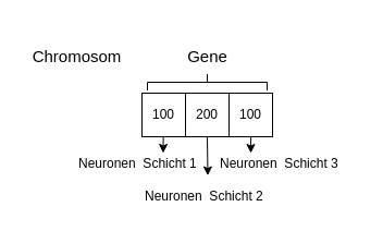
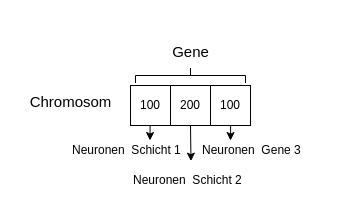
- <mxCell id="6" value="&lt;div style=&quot;font-size: 15px&quot;&gt;&lt;font style=&quot;font-size: 15px&quot;&gt;Chromosom&lt;/font&gt;&lt;/div&gt;&lt;div style=&quot;font-size: 15px&quot;&gt;&lt;font style=&quot;font-size: 15px&quot;&gt;&lt;br&gt;&lt;/font&gt;&lt;/div&gt;" style="text;html=1;resizable=0;points=[];autosize=1;align=center;verticalAlign=top;spacingTop=-4;fontColor=#000000;" parent="1" vertex="1"><mxGeometry x="20" y="40" width="100" height="30" as="geometry" /></mxCell>
+ <mxCell id="6" value="&lt;div style=&quot;font-size: 15px&quot;&gt;&lt;font style=&quot;font-size: 15px&quot;&gt;Chromosom&lt;/font&gt;&lt;/div&gt;&lt;div style=&quot;font-size: 15px&quot;&gt;&lt;font style=&quot;font-size: 15px&quot;&gt;&lt;br&gt;&lt;/font&gt;&lt;/div&gt;" style="text;html=1;resizable=0;points=[];autosize=1;align=center;verticalAlign=top;spacingTop=-4;fontColor=#000000;" parent="1" vertex="1"><mxGeometry x="20" y="90" width="100" height="30" as="geometry" /></mxCell>
- <mxCell id="13" value="Neuronen&amp;nbsp; Schicht 3" style="text;html=1;resizable=0;points=[];autosize=1;align=left;verticalAlign=top;spacingTop=-4;" vertex="1" parent="1"><mxGeometry x="200" y="140" width="130" height="20" as="geometry" /></mxCell>
+ <mxCell id="13" value="Neuronen&amp;nbsp; Gene 3" style="text;html=1;resizable=0;points=[];autosize=1;align=left;verticalAlign=top;spacingTop=-4;" vertex="1" parent="1"><mxGeometry x="200" y="140" width="130" height="20" as="geometry" /></mxCell>
